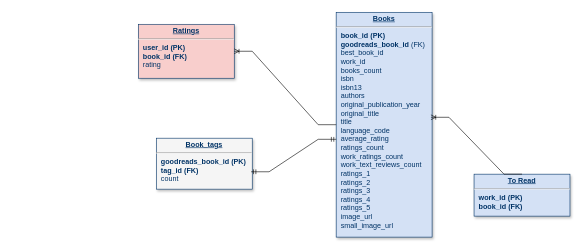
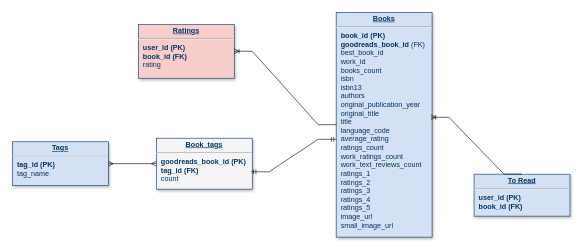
+ <mxCell id="5" value="&lt;p style=&quot;margin: 0px; margin-top: 4px; text-align: center; text-decoration: underline;&quot;&gt;&lt;b&gt;Tags&lt;/b&gt;&lt;/p&gt;&lt;hr&gt;&lt;p style=&quot;margin: 0px; margin-left: 8px;&quot;&gt;&lt;b&gt;tag_id (PK)&lt;/b&gt;&lt;/p&gt;&lt;p style=&quot;margin: 0px; margin-left: 8px;&quot;&gt;tag_name&lt;/p&gt;&lt;p style=&quot;margin: 0px; margin-left: 8px;&quot;&gt;&lt;br&gt;&lt;/p&gt;" style="verticalAlign=top;align=left;overflow=fill;fontSize=12;fontFamily=Helvetica;html=1;strokeColor=#003366;shadow=1;fillColor=#D4E1F5;fontColor=#003366" parent="1" vertex="1"><mxGeometry x="20" y="235.98" width="160" height="73.04" as="geometry" /></mxCell>
+ <mxCell id="9" value="" style="edgeStyle=entityRelationEdgeStyle;fontSize=12;html=1;endArrow=ERmany;startArrow=ERmany;rounded=0;entryX=0;entryY=0.5;entryDx=0;entryDy=0;exitX=1;exitY=0.5;exitDx=0;exitDy=0;" edge="1" parent="1" source="5" target="3"><mxGeometry width="100" height="100" relative="1" as="geometry"><mxPoint x="250" y="514.52" as="sourcePoint" /><mxPoint x="320" y="323" as="targetPoint" /></mxGeometry></mxCell>
- <mxCell id="4" value="&lt;p style=&quot;margin: 0px; margin-top: 4px; text-align: center; text-decoration: underline;&quot;&gt;&lt;b&gt;To Read&lt;/b&gt;&lt;/p&gt;&lt;hr&gt;&lt;p style=&quot;margin: 0px; margin-left: 8px;&quot;&gt;&lt;b&gt;work_id (PK)&lt;/b&gt;&lt;/p&gt;&lt;p style=&quot;margin: 0px; margin-left: 8px;&quot;&gt;&lt;b&gt;book_id (FK)&lt;/b&gt;&lt;/p&gt;" style="verticalAlign=top;align=left;overflow=fill;fontSize=12;fontFamily=Helvetica;html=1;strokeColor=#003366;shadow=1;fillColor=#D4E1F5;fontColor=#003366" parent="1" vertex="1"><mxGeometry x="790" y="290" width="160" height="70" as="geometry" /></mxCell>
+ <mxCell id="4" value="&lt;p style=&quot;margin: 0px; margin-top: 4px; text-align: center; text-decoration: underline;&quot;&gt;&lt;b&gt;To Read&lt;/b&gt;&lt;/p&gt;&lt;hr&gt;&lt;p style=&quot;margin: 0px; margin-left: 8px;&quot;&gt;&lt;b&gt;user_id (PK)&lt;/b&gt;&lt;/p&gt;&lt;p style=&quot;margin: 0px; margin-left: 8px;&quot;&gt;&lt;b&gt;book_id (FK)&lt;/b&gt;&lt;/p&gt;" style="verticalAlign=top;align=left;overflow=fill;fontSize=12;fontFamily=Helvetica;html=1;strokeColor=#003366;shadow=1;fillColor=#D4E1F5;fontColor=#003366" parent="1" vertex="1"><mxGeometry x="790" y="290" width="160" height="70" as="geometry" /></mxCell>
